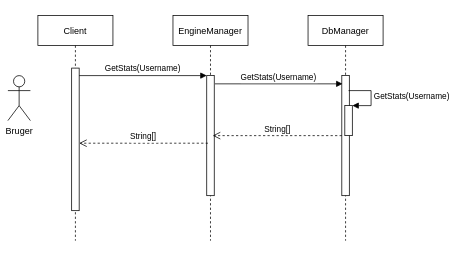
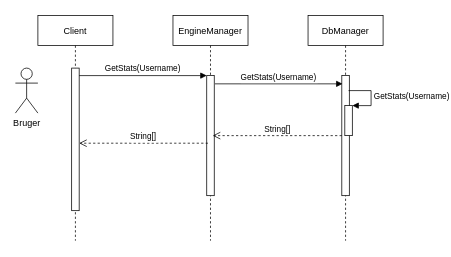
- <mxCell id="12" value="Bruger" style="shape=umlActor;verticalLabelPosition=bottom;verticalAlign=top;html=1;outlineConnect=0;" vertex="1" parent="1"><mxGeometry x="10" y="100" width="30" height="60" as="geometry" /></mxCell>
+ <mxCell id="12" value="Bruger" style="shape=umlActor;verticalLabelPosition=bottom;verticalAlign=top;html=1;outlineConnect=0;" vertex="1" parent="1"><mxGeometry x="20" y="90" width="30" height="60" as="geometry" /></mxCell>
